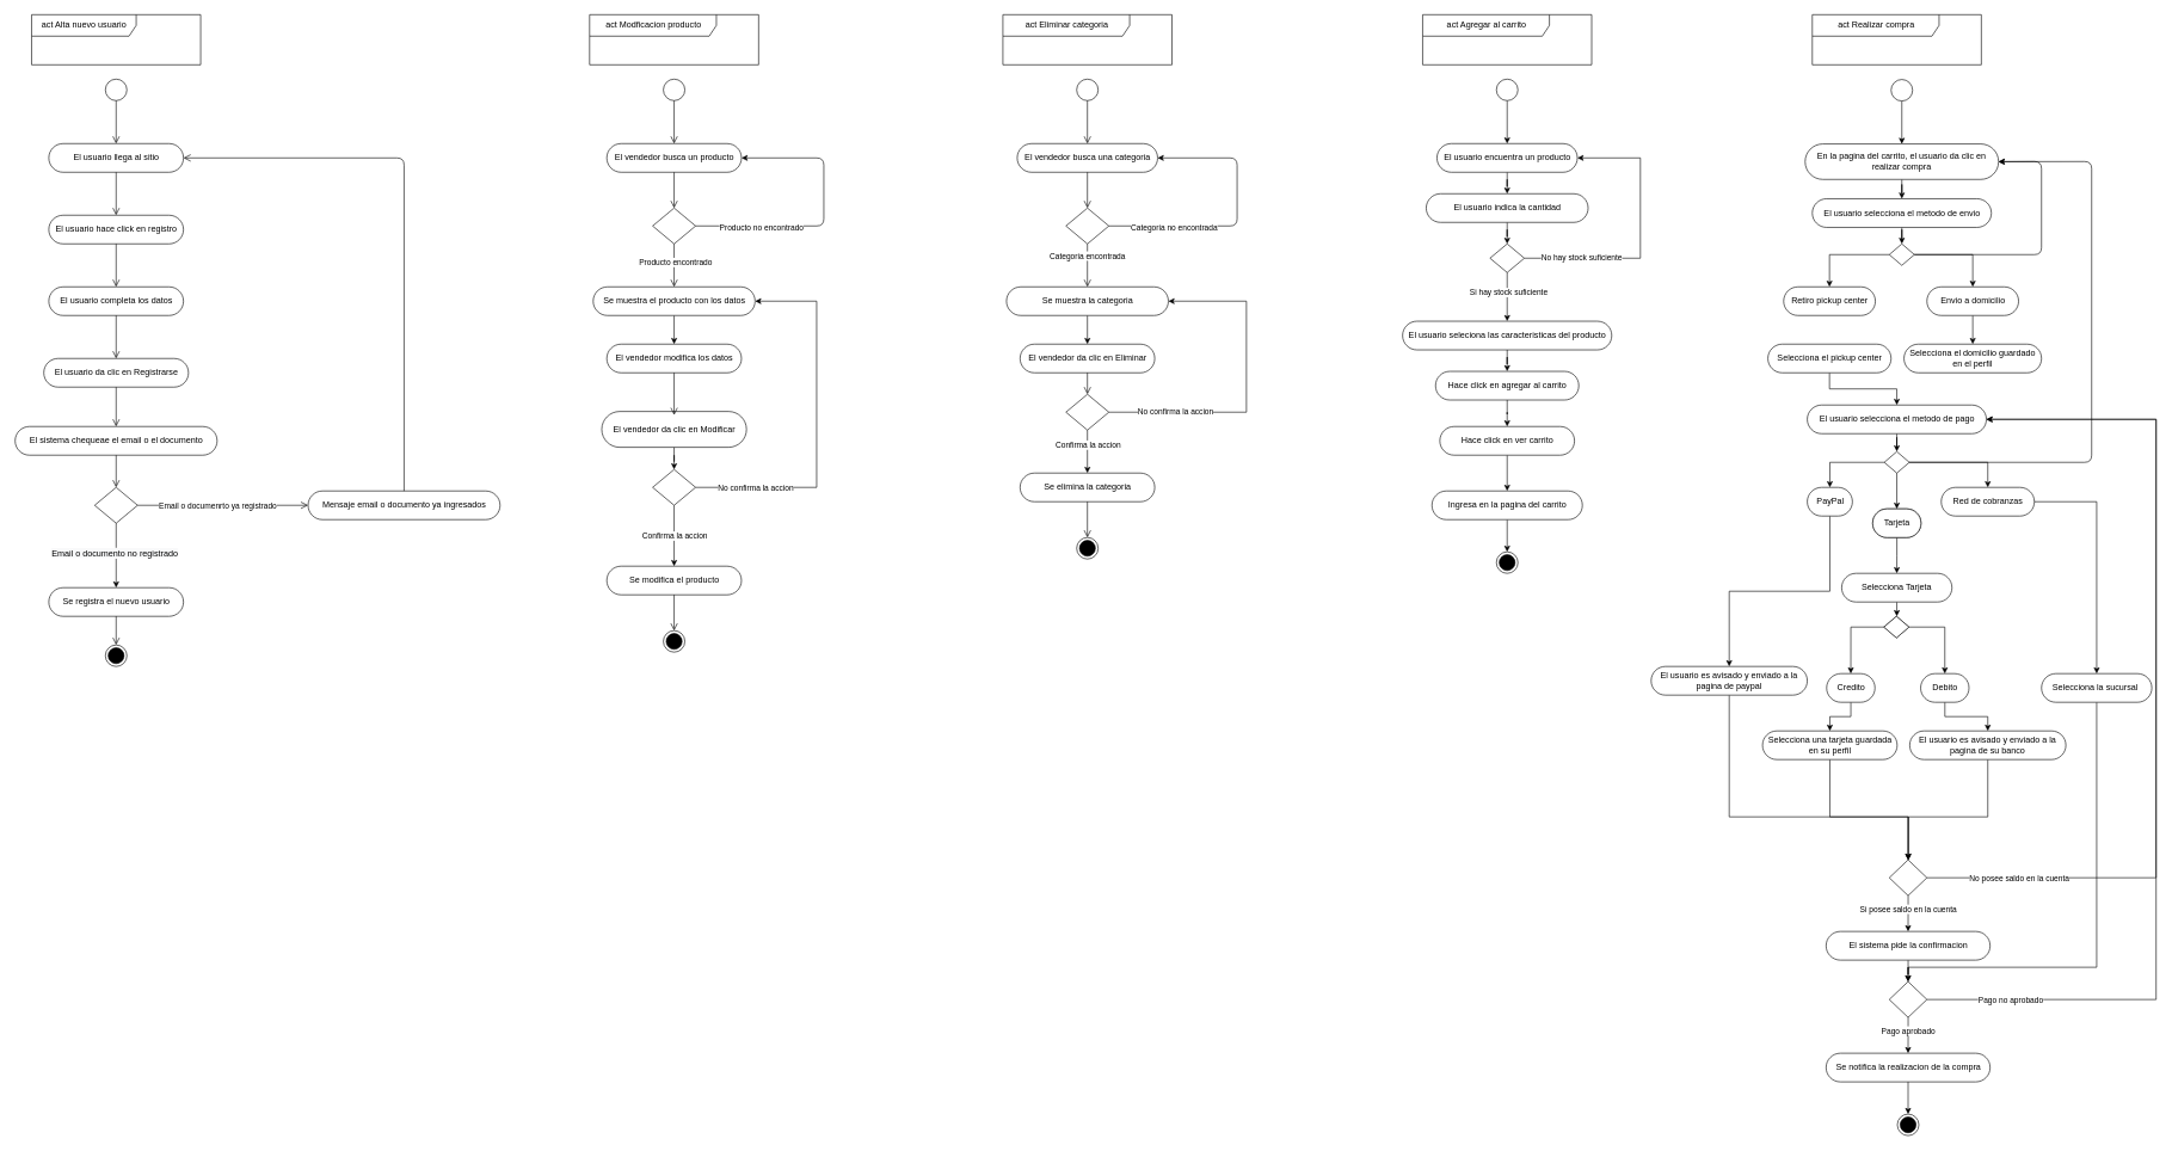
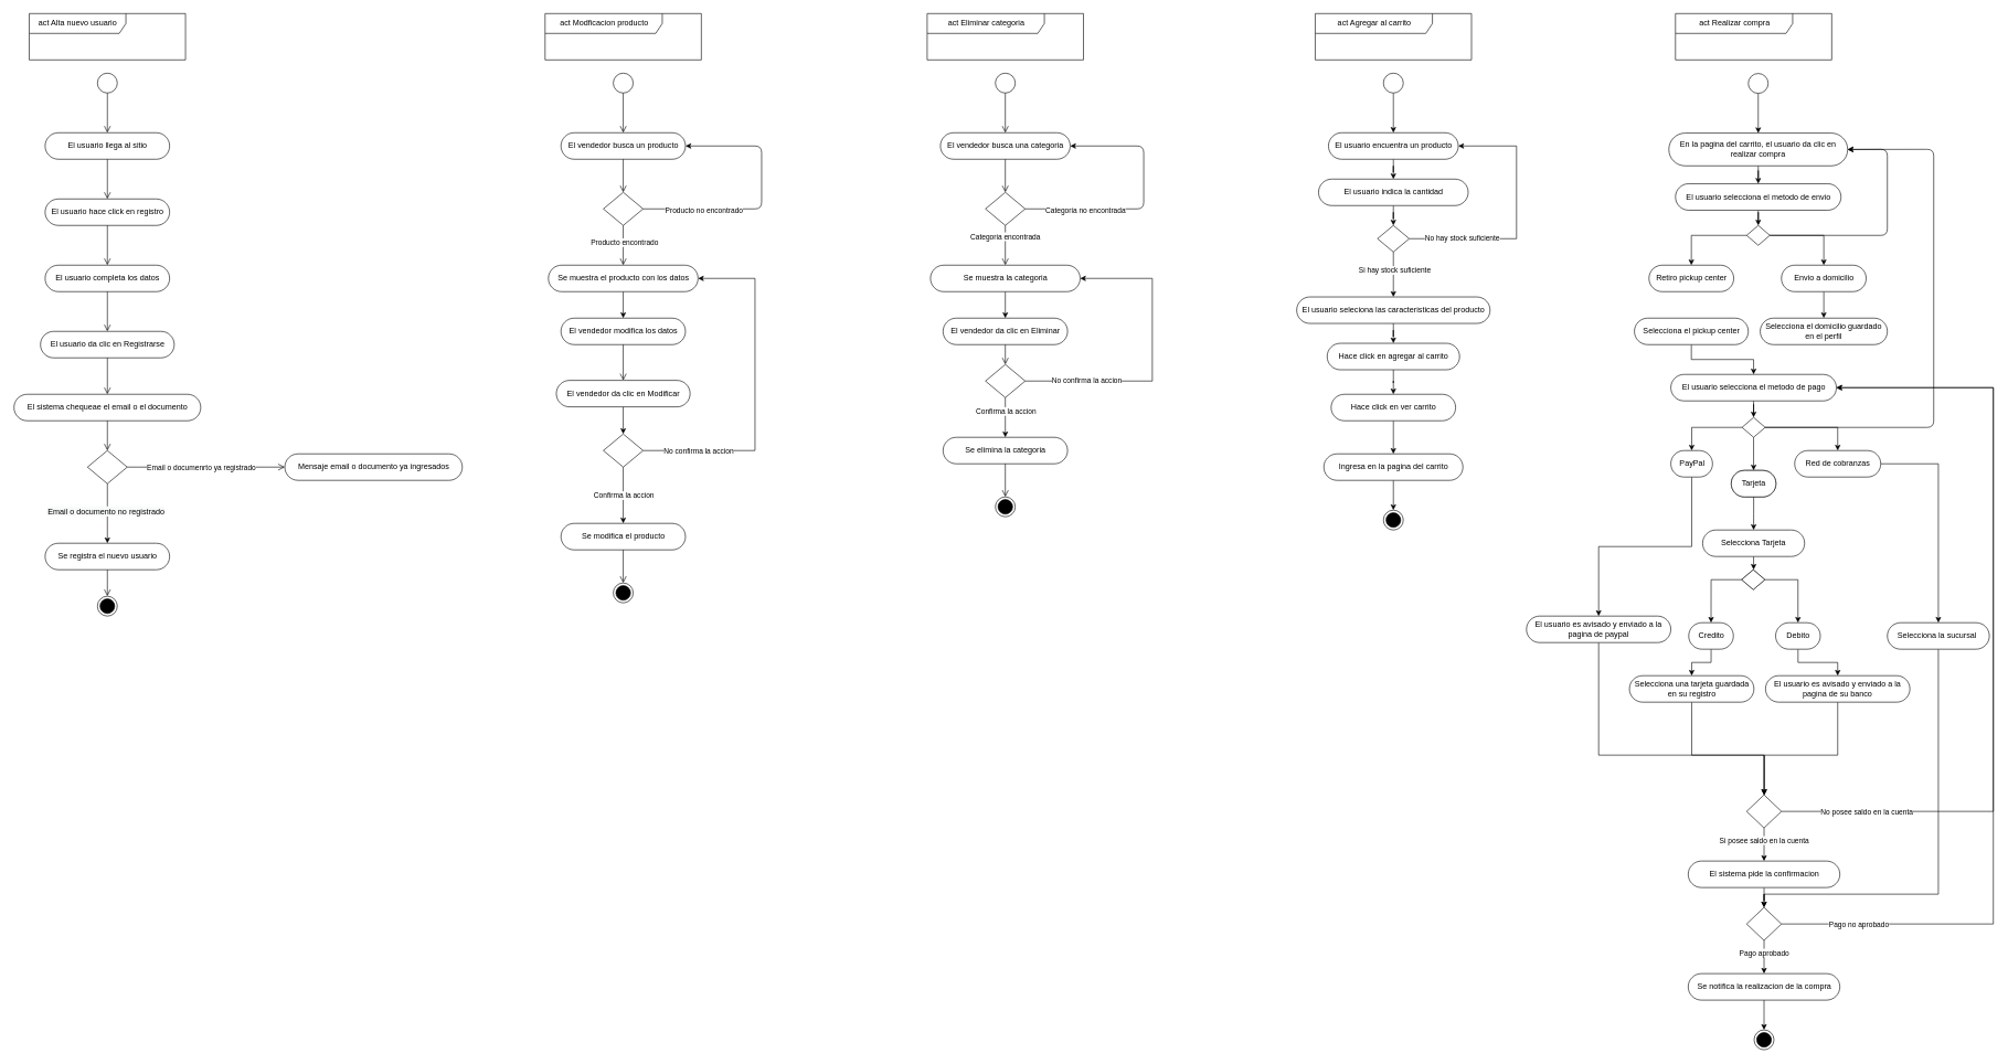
- <mxCell id="22" value="" style="endArrow=open;startArrow=none;endFill=0;startFill=0;endSize=8;html=1;verticalAlign=bottom;labelBackgroundColor=none;strokeWidth=1;exitX=0.5;exitY=0.5;exitDx=0;exitDy=-20;exitPerimeter=0;entryX=1;entryY=0.5;entryDx=0;entryDy=0;entryPerimeter=0;" parent="1" source="11" target="12" edge="1"><mxGeometry width="160" relative="1" as="geometry"><mxPoint x="389" y="710" as="sourcePoint" /><mxPoint x="499" y="470" as="targetPoint" /><Array as="points"><mxPoint x="563" y="220" /></Array></mxGeometry></mxCell>
- <mxCell id="29" value="El vendedor da clic en Modificar" style="html=1;dashed=0;whitespace=wrap;shape=mxgraph.dfd.start" parent="1" vertex="1"><mxGeometry x="839" y="574" width="202" height="50" as="geometry" /></mxCell>
+ <mxCell id="29" value="El vendedor da clic en Modificar" style="html=1;dashed=0;whitespace=wrap;shape=mxgraph.dfd.start" parent="1" vertex="1"><mxGeometry x="839" y="574" width="202" height="40" as="geometry" /></mxCell>
- <mxCell id="132" value="Selecciona una tarjeta guardada en su perfil" style="html=1;dashed=0;whitespace=wrap;shape=mxgraph.dfd.start;whiteSpace=wrap;" parent="1" vertex="1"><mxGeometry x="2459.5" y="1020" width="188" height="40" as="geometry" /></mxCell>
+ <mxCell id="132" value="Selecciona una tarjeta guardada en su registro" style="html=1;dashed=0;whitespace=wrap;shape=mxgraph.dfd.start;whiteSpace=wrap;" parent="1" vertex="1"><mxGeometry x="2459.5" y="1020" width="188" height="40" as="geometry" /></mxCell>
